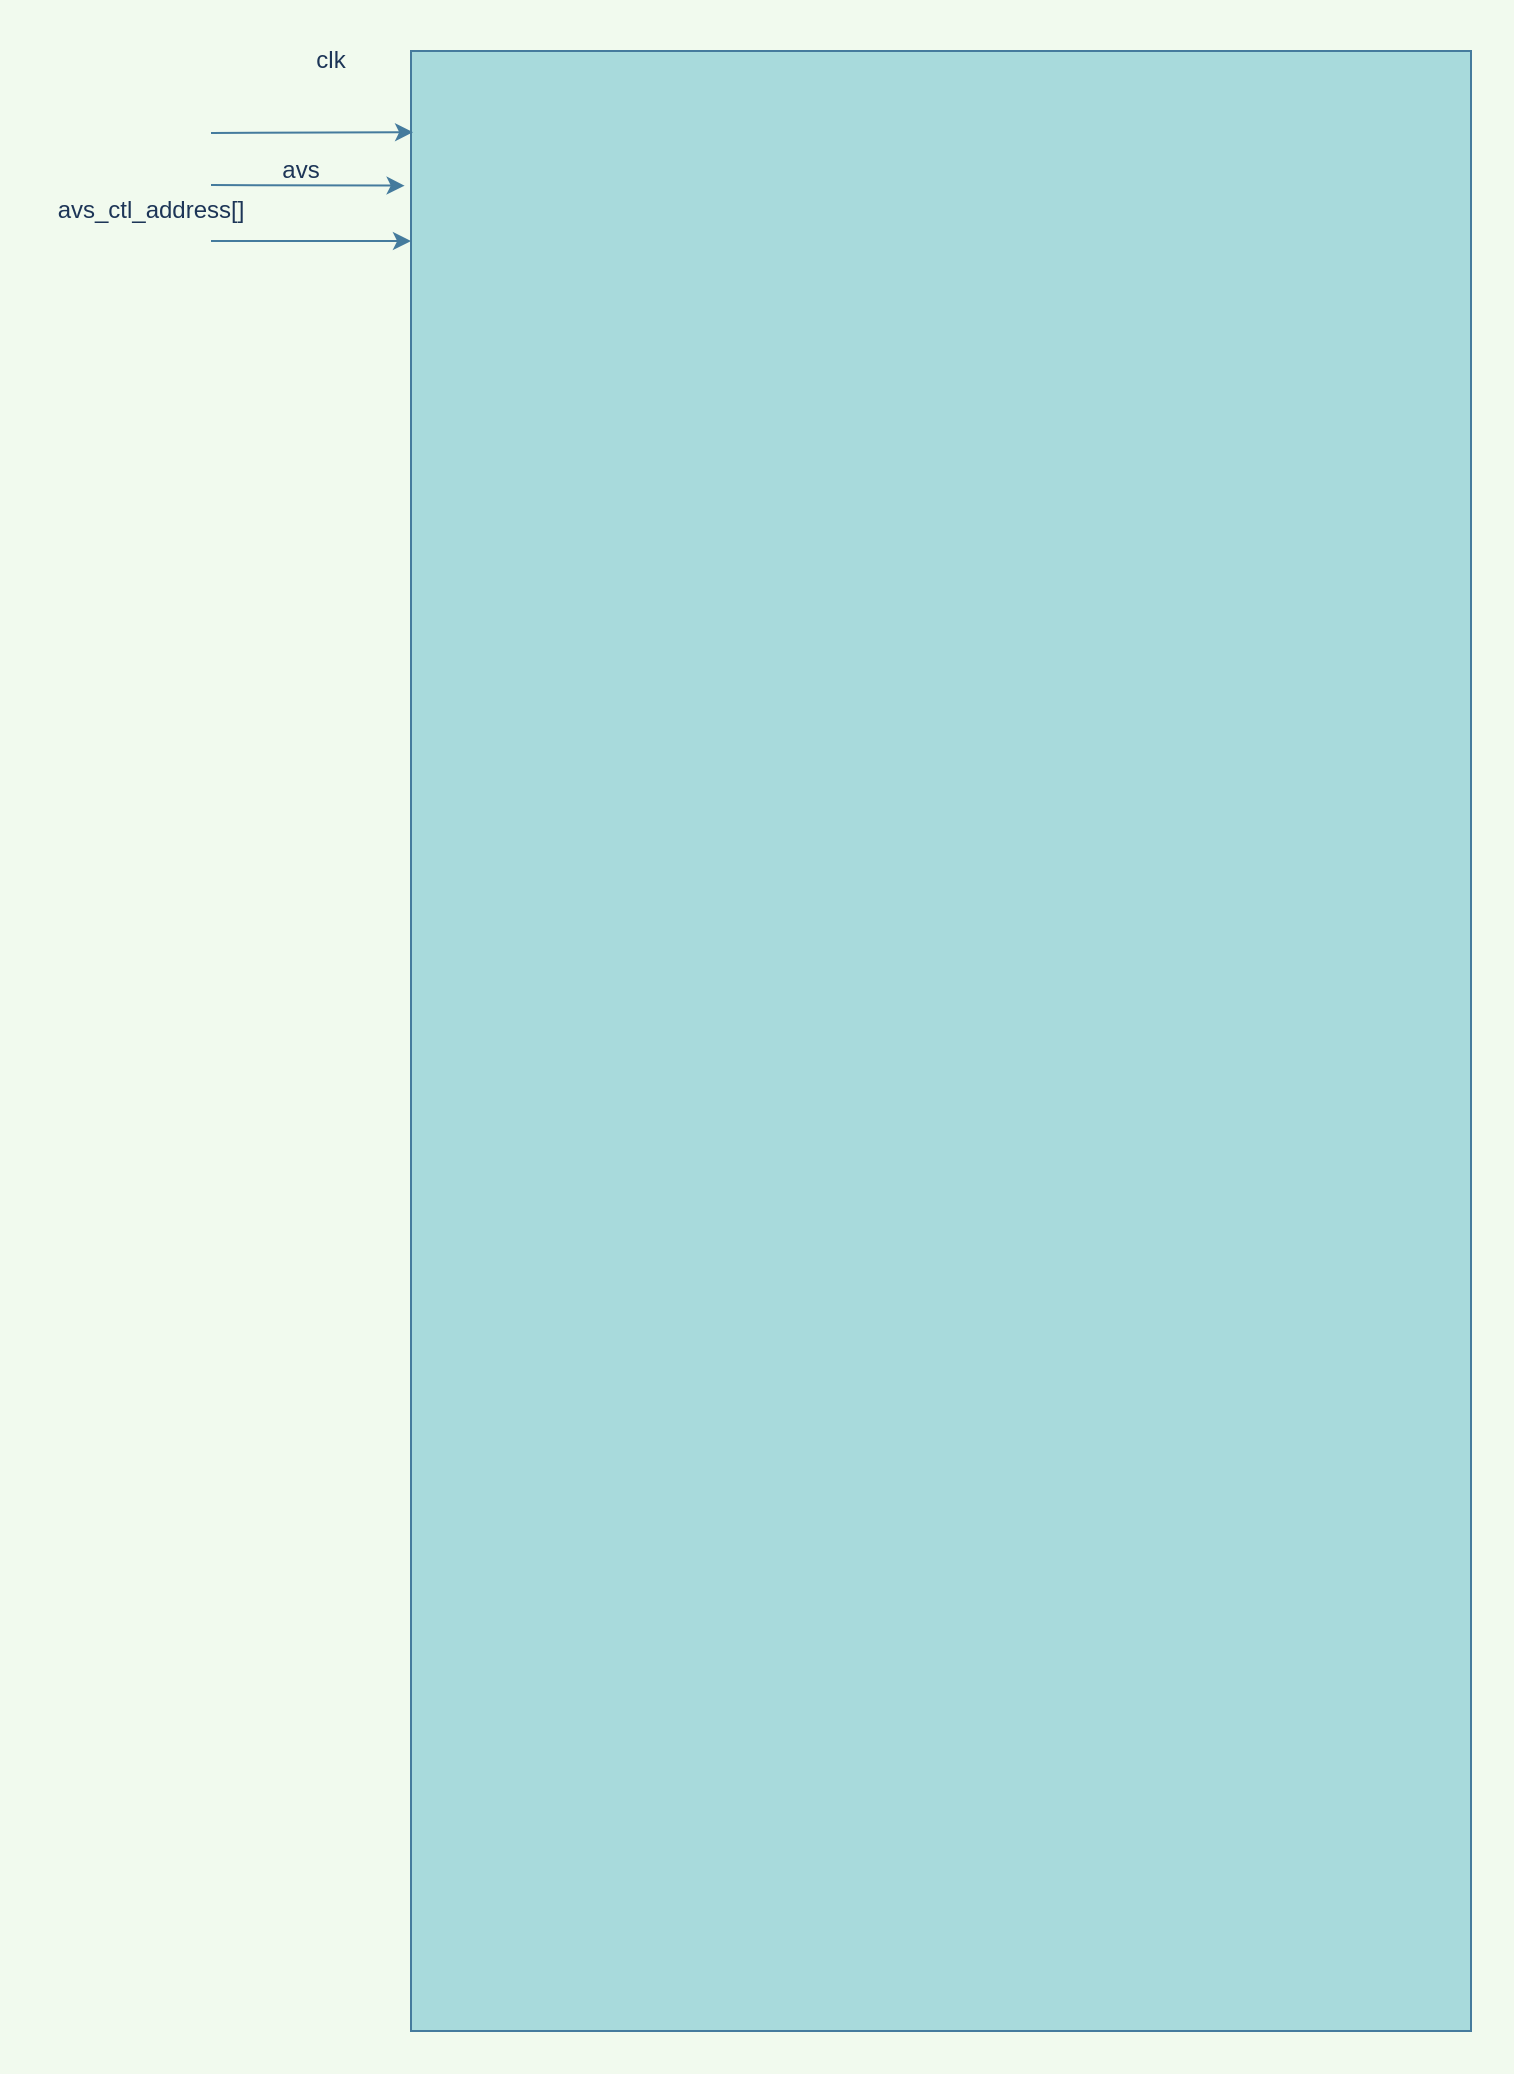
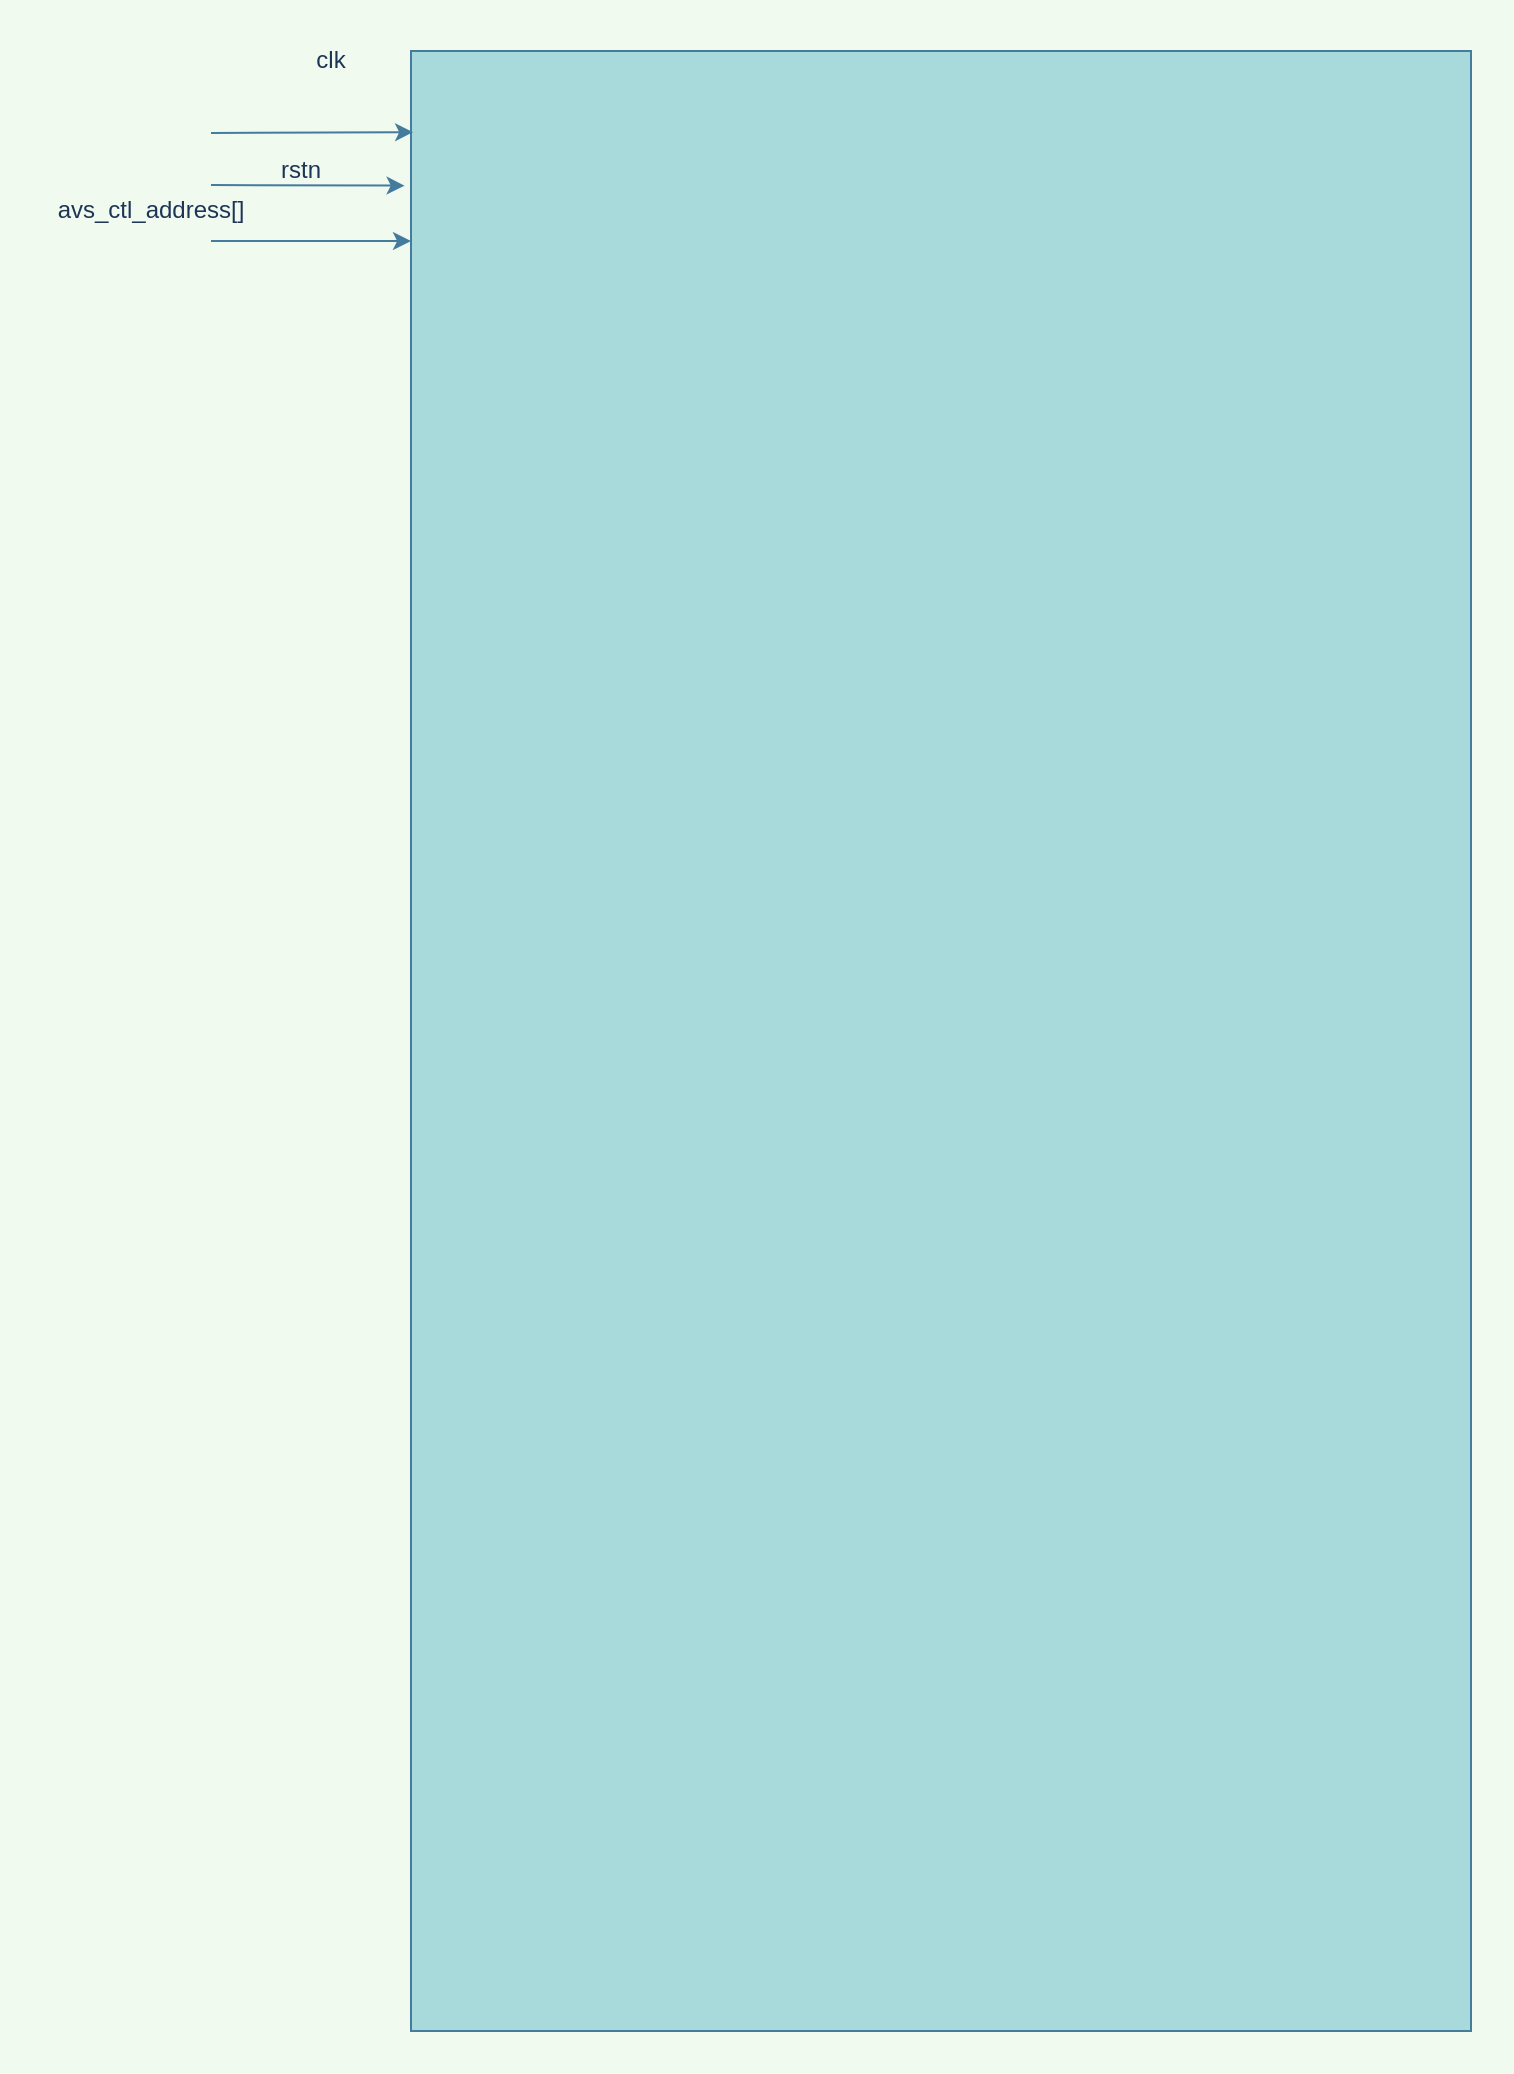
- <mxCell id="6" value="avs" style="text;html=1;align=center;verticalAlign=middle;resizable=0;points=[];autosize=1;fontColor=#1D3557;" vertex="1" parent="1"><mxGeometry x="130" y="75" width="40" height="20" as="geometry" /></mxCell>
+ <mxCell id="6" value="rstn" style="text;html=1;align=center;verticalAlign=middle;resizable=0;points=[];autosize=1;fontColor=#1D3557;" vertex="1" parent="1"><mxGeometry x="130" y="75" width="40" height="20" as="geometry" /></mxCell>
